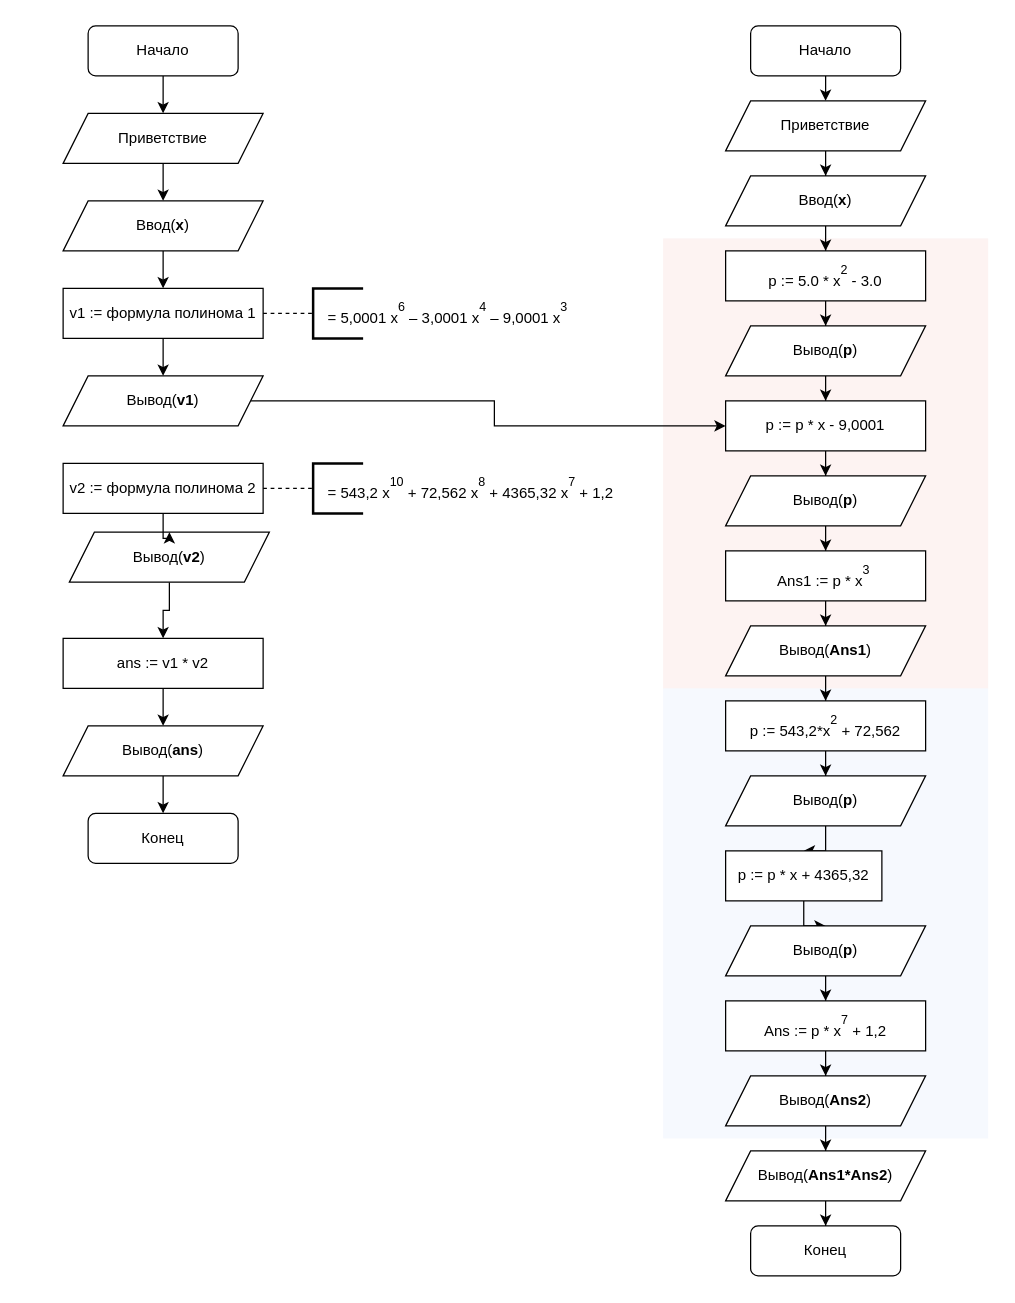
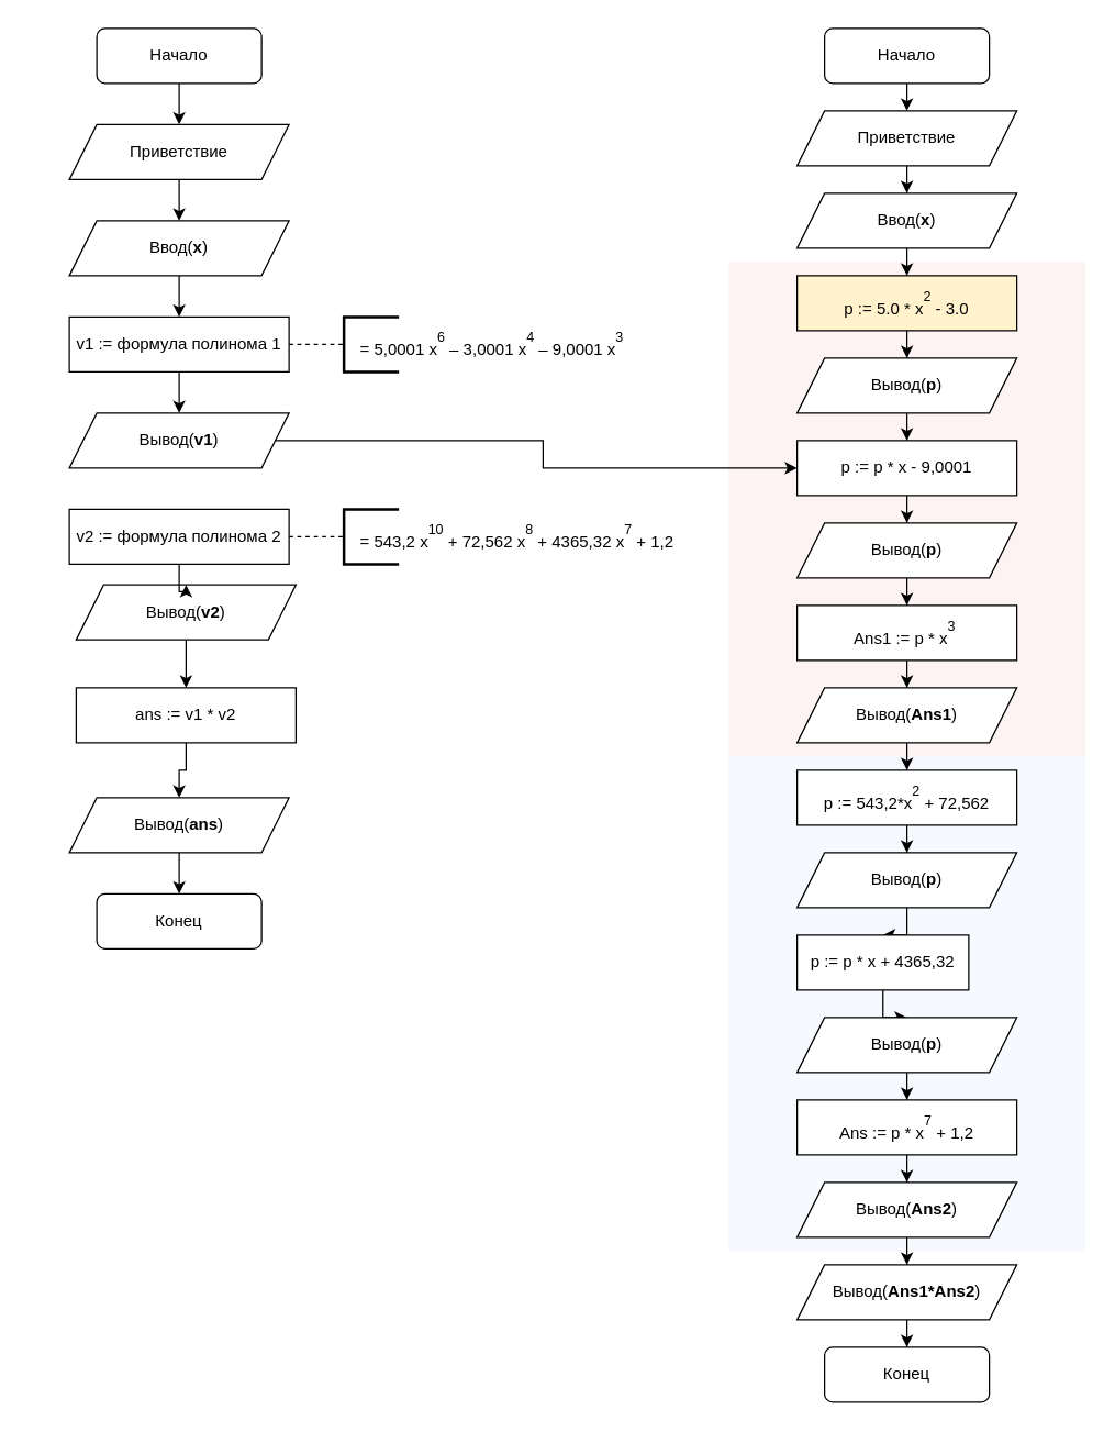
- <mxCell id="41" value="p :=&amp;nbsp;5.0 * x&lt;sup&gt;&lt;span style=&quot;vertical-align: super&quot;&gt;2&lt;/span&gt;&lt;/sup&gt;&amp;nbsp;- 3.0" style="rounded=0;whiteSpace=wrap;html=1;" parent="1" vertex="1"><mxGeometry x="580" y="200" width="160" height="40" as="geometry" /></mxCell>
+ <mxCell id="41" value="p :=&amp;nbsp;5.0 * x&lt;sup&gt;&lt;span style=&quot;vertical-align: super&quot;&gt;2&lt;/span&gt;&lt;/sup&gt;&amp;nbsp;- 3.0" style="rounded=0;whiteSpace=wrap;html=1;fillColor=#fff2cc;" parent="1" vertex="1"><mxGeometry x="580" y="200" width="160" height="40" as="geometry" /></mxCell>
- <mxCell id="30" value="ans := v1 * v2" style="rounded=0;whiteSpace=wrap;html=1;" parent="1" vertex="1"><mxGeometry x="50" y="510" width="160" height="40" as="geometry" /></mxCell>
+ <mxCell id="30" value="ans := v1 * v2" style="rounded=0;whiteSpace=wrap;html=1;" parent="1" vertex="1"><mxGeometry x="55" y="500" width="160" height="40" as="geometry" /></mxCell>
